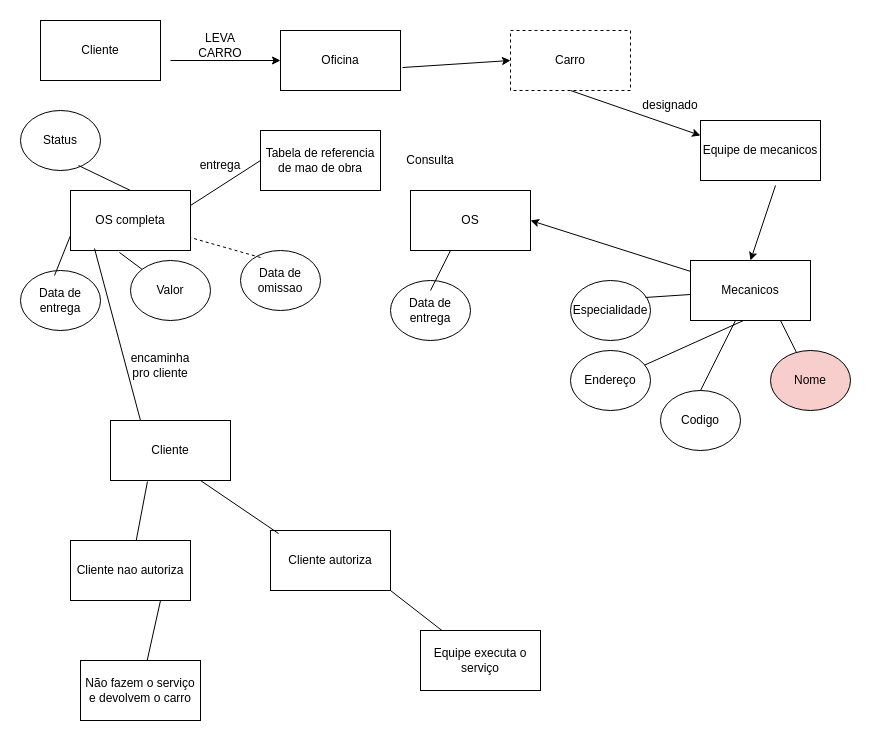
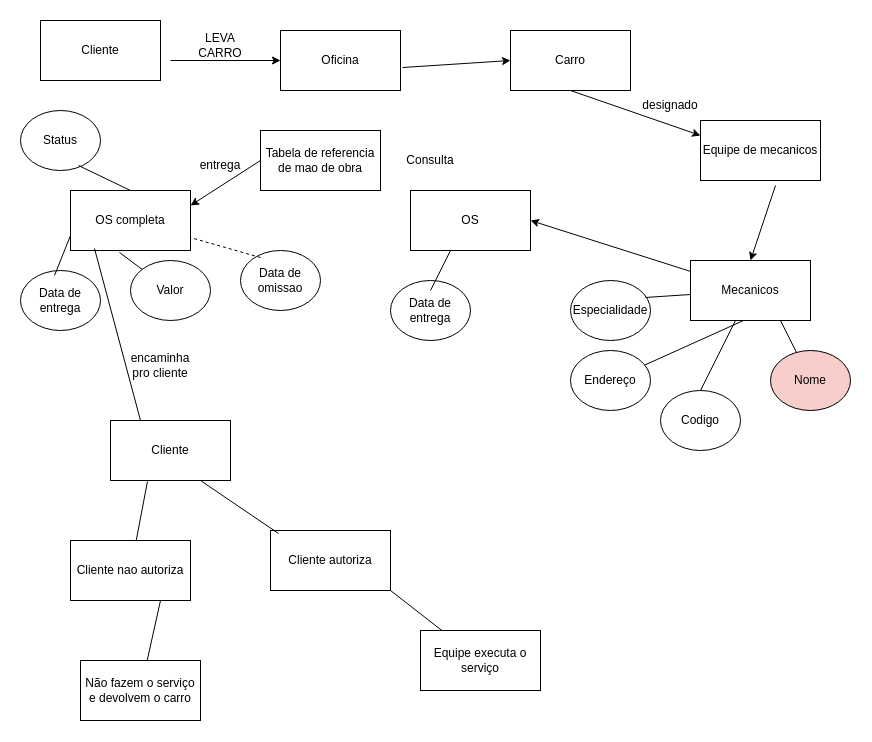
- <mxCell id="4" value="Carro" style="rounded=0;whiteSpace=wrap;html=1;dashed=1;" vertex="1" parent="1"><mxGeometry x="510" y="30" width="120" height="60" as="geometry" /></mxCell>
+ <mxCell id="4" value="Carro" style="rounded=0;whiteSpace=wrap;html=1;" vertex="1" parent="1"><mxGeometry x="510" y="30" width="120" height="60" as="geometry" /></mxCell>
- <mxCell id="47" value="" style="endArrow=none;html=1;rounded=0;entryX=1;entryY=0.25;entryDx=0;entryDy=0;exitX=0;exitY=0.5;exitDx=0;exitDy=0;" edge="1" parent="1" source="7" target="18"><mxGeometry width="50" height="50" relative="1" as="geometry"><mxPoint x="435" y="200" as="sourcePoint" /><mxPoint x="390" y="170" as="targetPoint" /></mxGeometry></mxCell>
+ <mxCell id="47" value="" style="endArrow=classic;html=1;rounded=0;entryX=1;entryY=0.25;entryDx=0;entryDy=0;exitX=0;exitY=0.5;exitDx=0;exitDy=0;" edge="1" parent="1" source="7" target="18"><mxGeometry width="50" height="50" relative="1" as="geometry"><mxPoint x="435" y="200" as="sourcePoint" /><mxPoint x="390" y="170" as="targetPoint" /></mxGeometry></mxCell>
